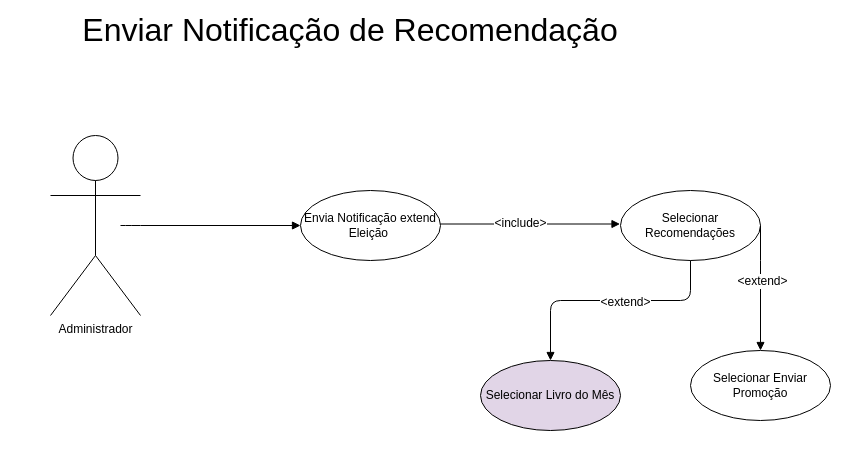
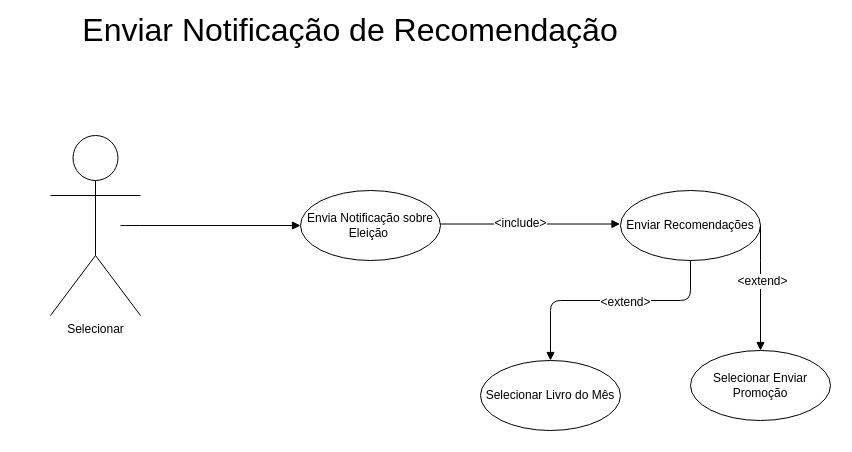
- <mxCell id="8" value="Envia Notificação extend Eleição&amp;nbsp;" style="ellipse;whiteSpace=wrap;html=1;" vertex="1" parent="1"><mxGeometry x="300" y="190" width="140" height="70" as="geometry" /></mxCell>
+ <mxCell id="8" value="Envia Notificação sobre Eleição&amp;nbsp;" style="ellipse;whiteSpace=wrap;html=1;" vertex="1" parent="1"><mxGeometry x="300" y="190" width="140" height="70" as="geometry" /></mxCell>
- <mxCell id="4" value="Selecionar Recomendações" style="ellipse;whiteSpace=wrap;html=1;" parent="1" vertex="1"><mxGeometry x="620" y="190" width="140" height="70" as="geometry" /></mxCell>
+ <mxCell id="4" value="Enviar Recomendações" style="ellipse;whiteSpace=wrap;html=1;" parent="1" vertex="1"><mxGeometry x="620" y="190" width="140" height="70" as="geometry" /></mxCell>
- <mxCell id="3" value="Administrador" style="shape=umlActor;verticalLabelPosition=bottom;labelBackgroundColor=#ffffff;verticalAlign=top;html=1;outlineConnect=0;" parent="1" vertex="1"><mxGeometry x="50" y="135" width="90" height="180" as="geometry" /></mxCell>
+ <mxCell id="3" value="Selecionar" style="shape=umlActor;verticalLabelPosition=bottom;labelBackgroundColor=#ffffff;verticalAlign=top;html=1;outlineConnect=0;" parent="1" vertex="1"><mxGeometry x="50" y="135" width="90" height="180" as="geometry" /></mxCell>
- <mxCell id="11" value="Selecionar Livro do Mês" style="ellipse;whiteSpace=wrap;html=1;fillColor=#e1d5e7;" vertex="1" parent="1"><mxGeometry x="480" y="360" width="140" height="70" as="geometry" /></mxCell>
+ <mxCell id="11" value="Selecionar Livro do Mês" style="ellipse;whiteSpace=wrap;html=1;" vertex="1" parent="1"><mxGeometry x="480" y="360" width="140" height="70" as="geometry" /></mxCell>
